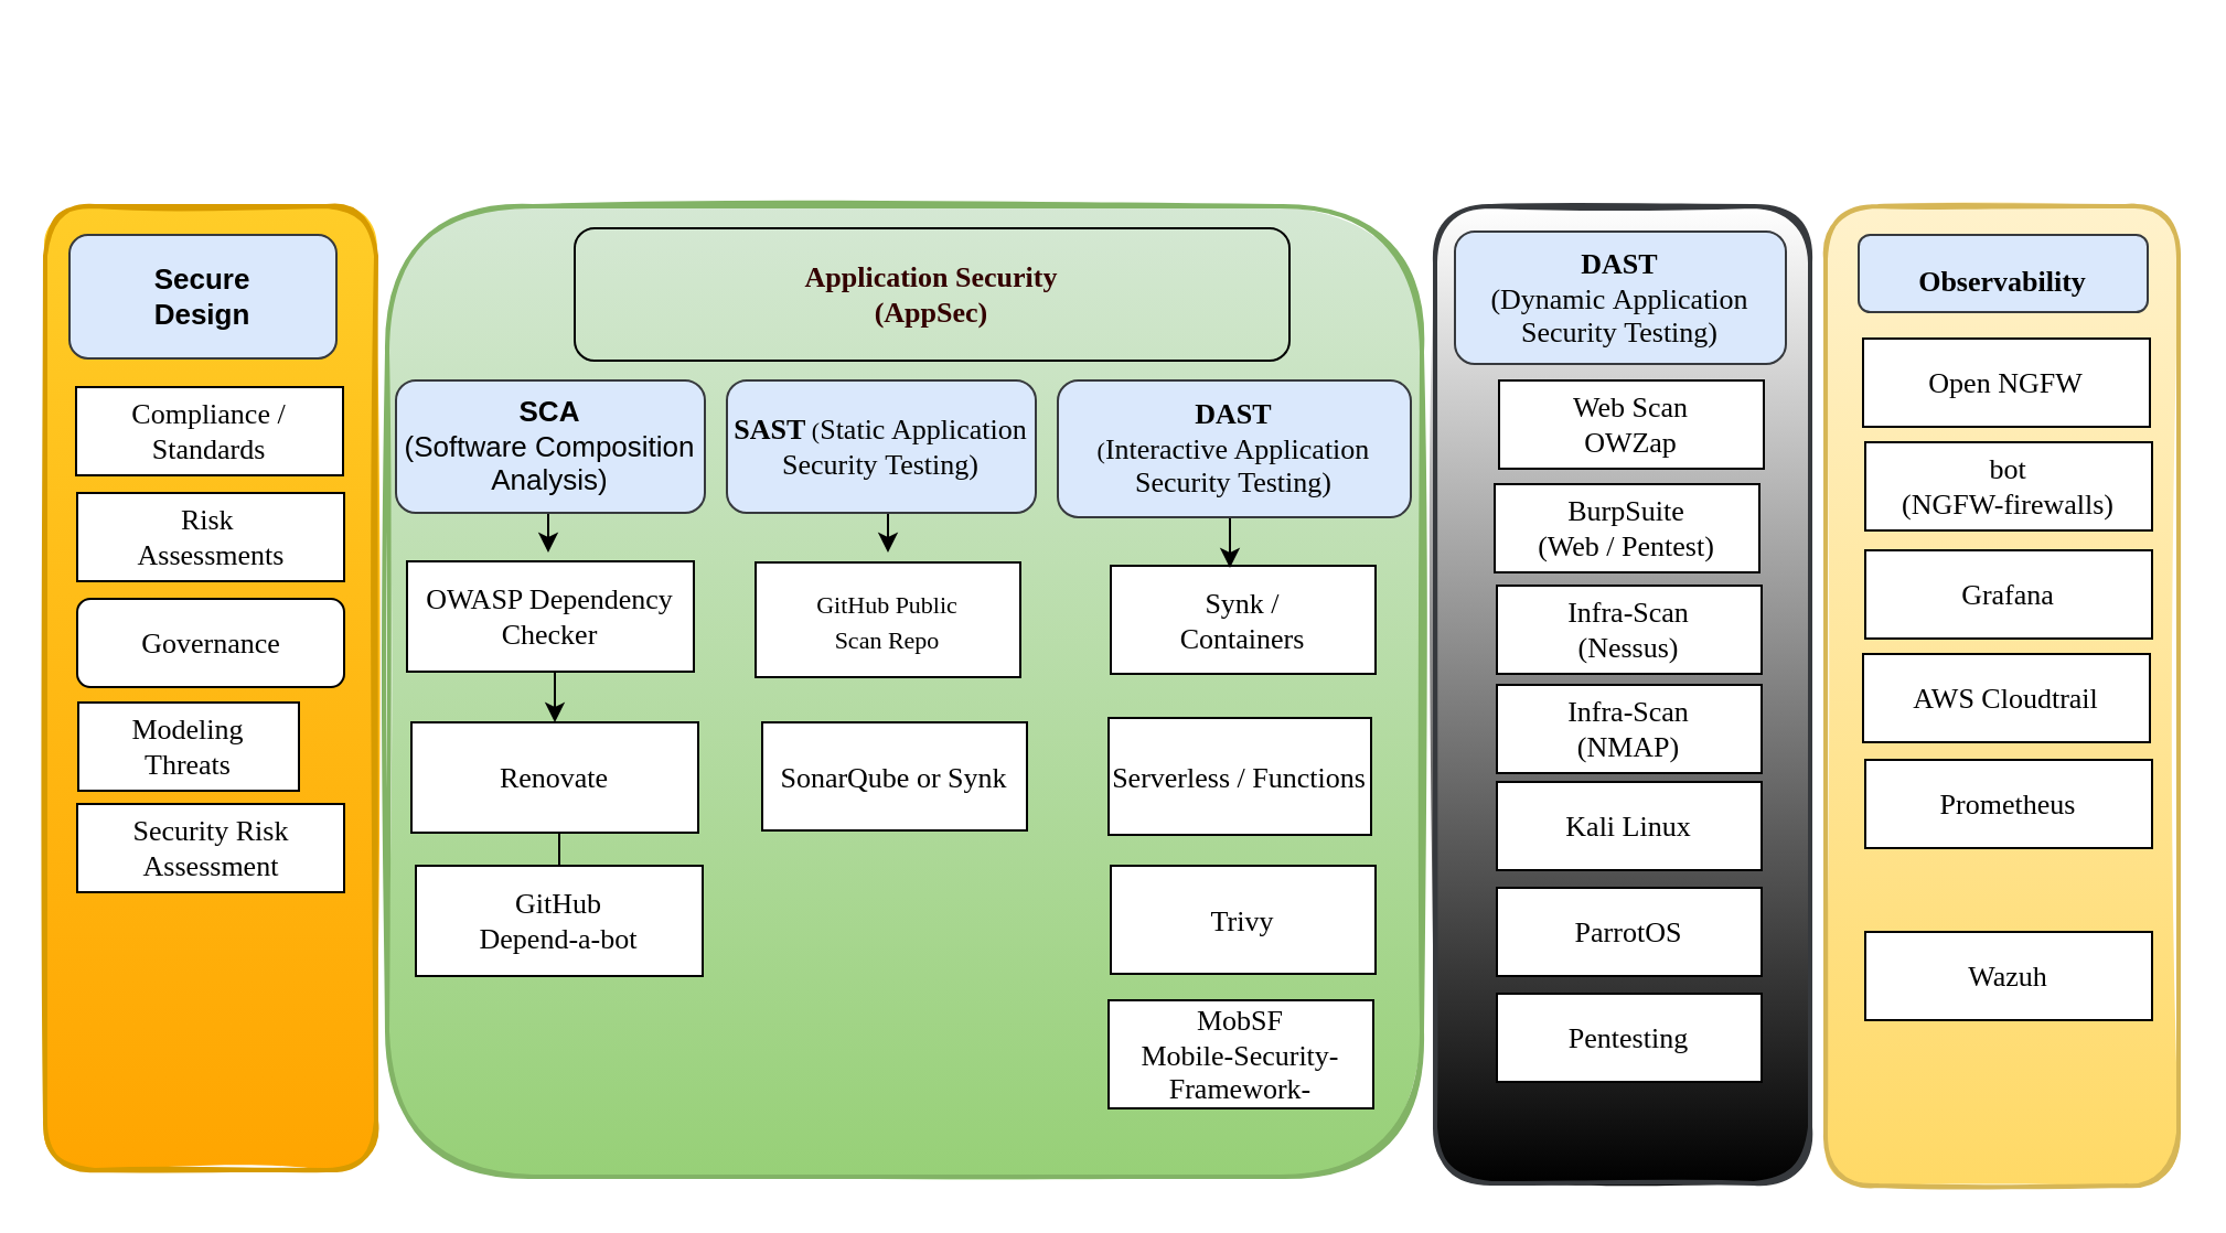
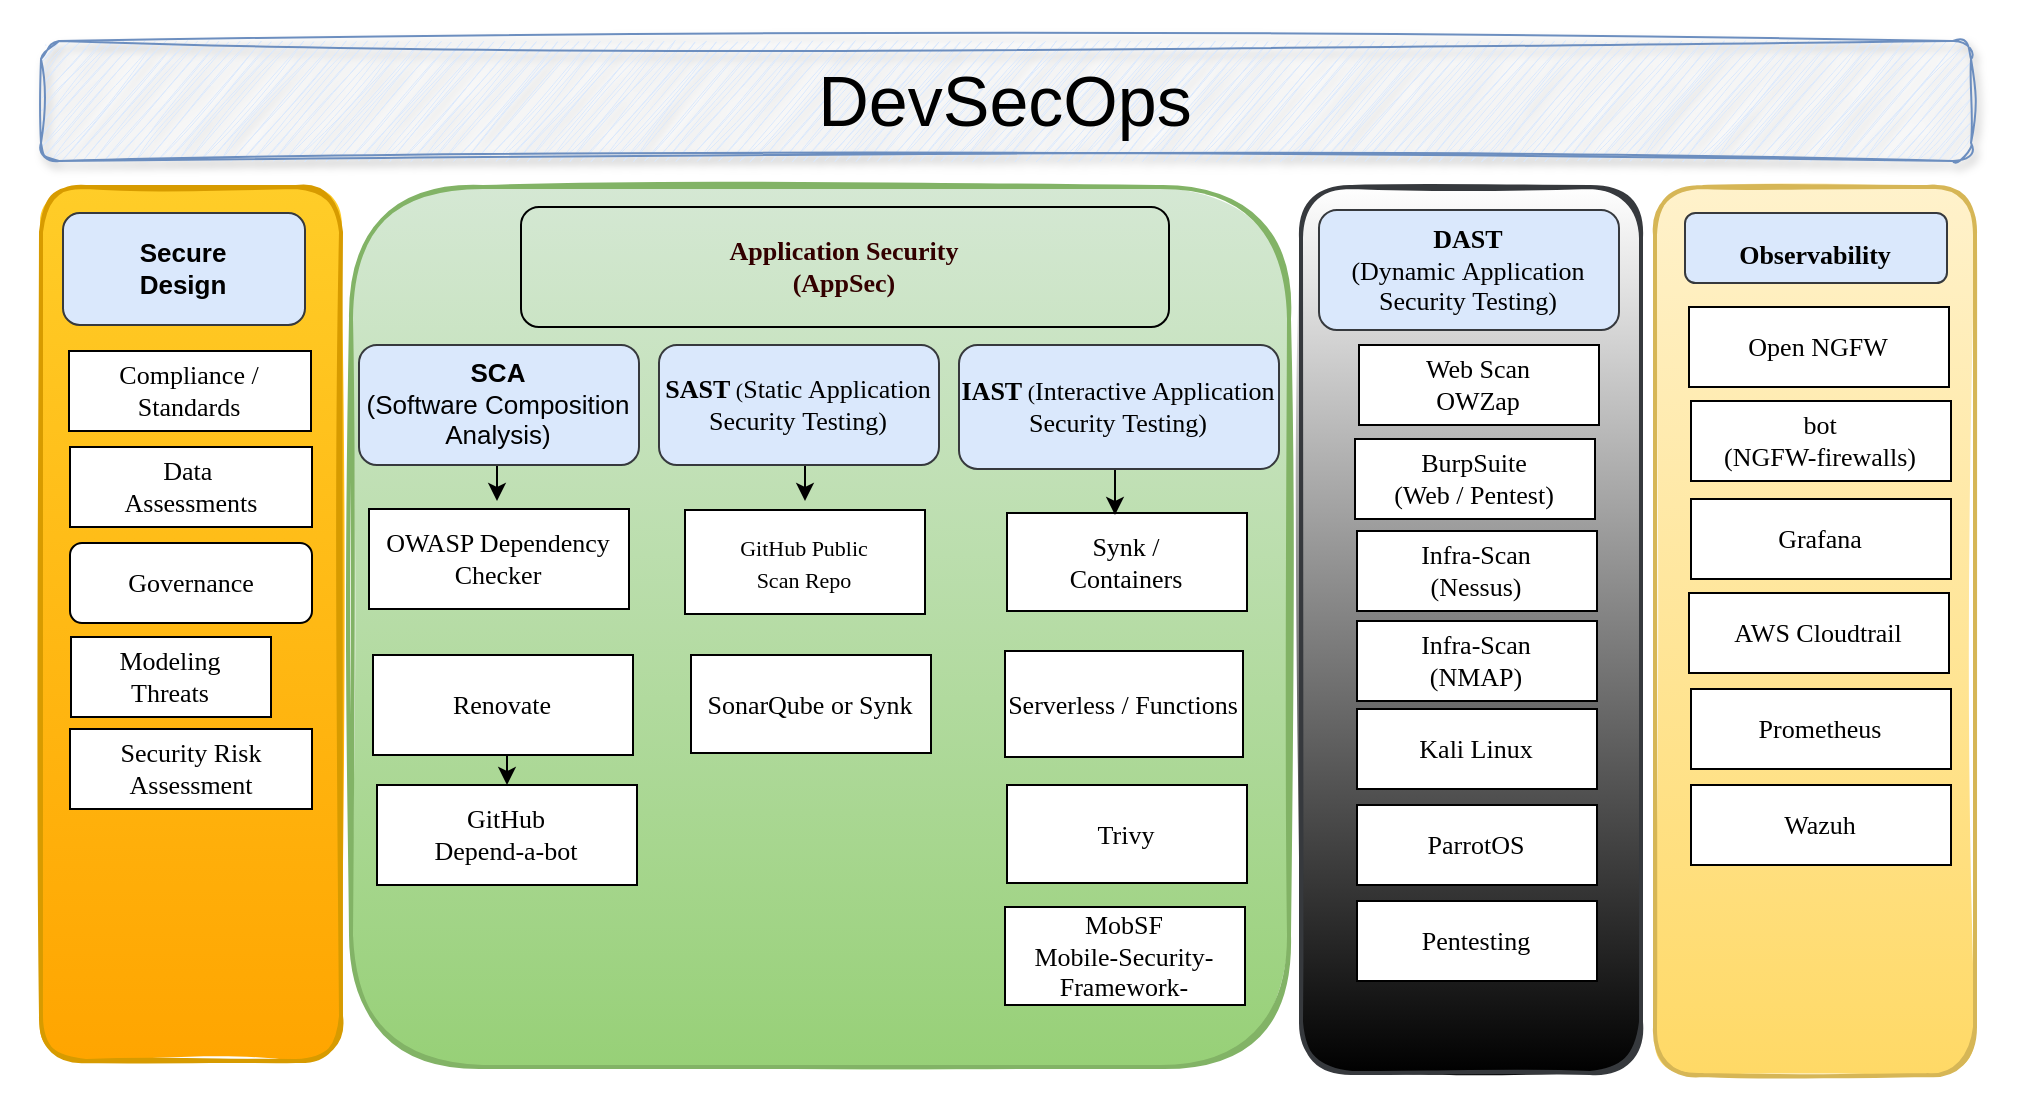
+ <mxCell id="27" value="&lt;font style=&quot;font-size: 35px;&quot;&gt;DevSecOps&lt;/font&gt;" style="rounded=1;whiteSpace=wrap;html=1;fillColor=#dae8fc;strokeColor=#6c8ebf;glass=0;shadow=1;sketch=1;curveFitting=1;jiggle=2;" parent="26" vertex="1"><mxGeometry x="20" y="20" width="965" height="60" as="geometry" /></mxCell>
- <mxCell id="37" value="&lt;p style=&quot;font-size: 13px;&quot;&gt;&lt;font face=&quot;Verdana&quot;&gt;&lt;span style=&quot;line-height: 0.1;&quot;&gt;&lt;b&gt;DAST&lt;/b&gt;&lt;/span&gt;&lt;span style=&quot;line-height: 0.1;&quot;&gt;&lt;span style=&quot;font-size: 11px;&quot;&gt; (&lt;/span&gt;&lt;font style=&quot;font-size: 13px;&quot;&gt;Interactive&lt;/font&gt;&lt;span style=&quot;font-size: 11px;&quot;&gt;&amp;nbsp;&lt;/span&gt;&lt;/span&gt;&lt;/font&gt;&lt;span style=&quot;font-family: Verdana; font-size: 13px; background-color: initial;&quot;&gt;Application Security&amp;nbsp;&lt;/span&gt;&lt;span style=&quot;background-color: initial; line-height: 0.1;&quot;&gt;&lt;font style=&quot;font-size: 13px;&quot; face=&quot;Verdana&quot;&gt;Testing&lt;/font&gt;&lt;/span&gt;&lt;font style=&quot;background-color: initial; font-size: 13px; line-height: 0.1;&quot; face=&quot;Verdana&quot;&gt;)&lt;/font&gt;&lt;/p&gt;" style="rounded=1;html=1;fontSize=10;align=center;whiteSpace=wrap;fillColor=#DAE8FC;strokeColor=#36393d;" parent="26" vertex="1"><mxGeometry x="479" y="172" width="160" height="62" as="geometry" /></mxCell>
+ <mxCell id="37" value="&lt;p style=&quot;font-size: 13px;&quot;&gt;&lt;font face=&quot;Verdana&quot;&gt;&lt;span style=&quot;line-height: 0.1;&quot;&gt;&lt;b&gt;IAST&lt;/b&gt;&lt;/span&gt;&lt;span style=&quot;line-height: 0.1;&quot;&gt;&lt;span style=&quot;font-size: 11px;&quot;&gt; (&lt;/span&gt;&lt;font style=&quot;font-size: 13px;&quot;&gt;Interactive&lt;/font&gt;&lt;span style=&quot;font-size: 11px;&quot;&gt;&amp;nbsp;&lt;/span&gt;&lt;/span&gt;&lt;/font&gt;&lt;span style=&quot;font-family: Verdana; font-size: 13px; background-color: initial;&quot;&gt;Application Security&amp;nbsp;&lt;/span&gt;&lt;span style=&quot;background-color: initial; line-height: 0.1;&quot;&gt;&lt;font style=&quot;font-size: 13px;&quot; face=&quot;Verdana&quot;&gt;Testing&lt;/font&gt;&lt;/span&gt;&lt;font style=&quot;background-color: initial; font-size: 13px; line-height: 0.1;&quot; face=&quot;Verdana&quot;&gt;)&lt;/font&gt;&lt;/p&gt;" style="rounded=1;html=1;fontSize=10;align=center;whiteSpace=wrap;fillColor=#DAE8FC;strokeColor=#36393d;" parent="26" vertex="1"><mxGeometry x="479" y="172" width="160" height="62" as="geometry" /></mxCell>
- <mxCell id="16" value="Risk&amp;nbsp;&lt;div&gt;Assessments&lt;/div&gt;" style="rounded=0;whiteSpace=wrap;html=1;fontFamily=Verdana;fontSize=13;" parent="1" vertex="1"><mxGeometry x="34.5" y="223" width="121" height="40" as="geometry" /></mxCell>
+ <mxCell id="16" value="Data&amp;nbsp;&lt;div&gt;Assessments&lt;/div&gt;" style="rounded=0;whiteSpace=wrap;html=1;fontFamily=Verdana;fontSize=13;" parent="1" vertex="1"><mxGeometry x="34.5" y="223" width="121" height="40" as="geometry" /></mxCell>
- <mxCell id="35" style="edgeStyle=orthogonalEdgeStyle;rounded=0;orthogonalLoop=1;jettySize=auto;html=1;exitX=0.5;exitY=1;exitDx=0;exitDy=0;entryX=0.5;entryY=0;entryDx=0;entryDy=0;" parent="26" source="36" target="46" edge="1"><mxGeometry relative="1" as="geometry" /></mxCell>
- <mxCell id="14" style="edgeStyle=orthogonalEdgeStyle;rounded=0;orthogonalLoop=1;jettySize=auto;html=1;exitX=0.5;exitY=1;exitDx=0;exitDy=0;entryX=0.5;entryY=0;entryDx=0;entryDy=0;endArrow=none;" parent="1" source="46" target="13" edge="1"><mxGeometry relative="1" as="geometry" /></mxCell>
+ <mxCell id="14" style="edgeStyle=orthogonalEdgeStyle;rounded=0;orthogonalLoop=1;jettySize=auto;html=1;exitX=0.5;exitY=1;exitDx=0;exitDy=0;entryX=0.5;entryY=0;entryDx=0;entryDy=0;" parent="1" source="46" target="13" edge="1"><mxGeometry relative="1" as="geometry" /></mxCell>
- <mxCell id="25" value="Wazuh" style="rounded=0;whiteSpace=wrap;html=1;fontFamily=Verdana;fontSize=13;" vertex="1" parent="1"><mxGeometry x="845" y="422" width="130" height="40" as="geometry" /></mxCell>
+ <mxCell id="25" value="Wazuh" style="rounded=0;whiteSpace=wrap;html=1;fontFamily=Verdana;fontSize=13;" vertex="1" parent="1"><mxGeometry x="845" y="392" width="130" height="40" as="geometry" /></mxCell>
